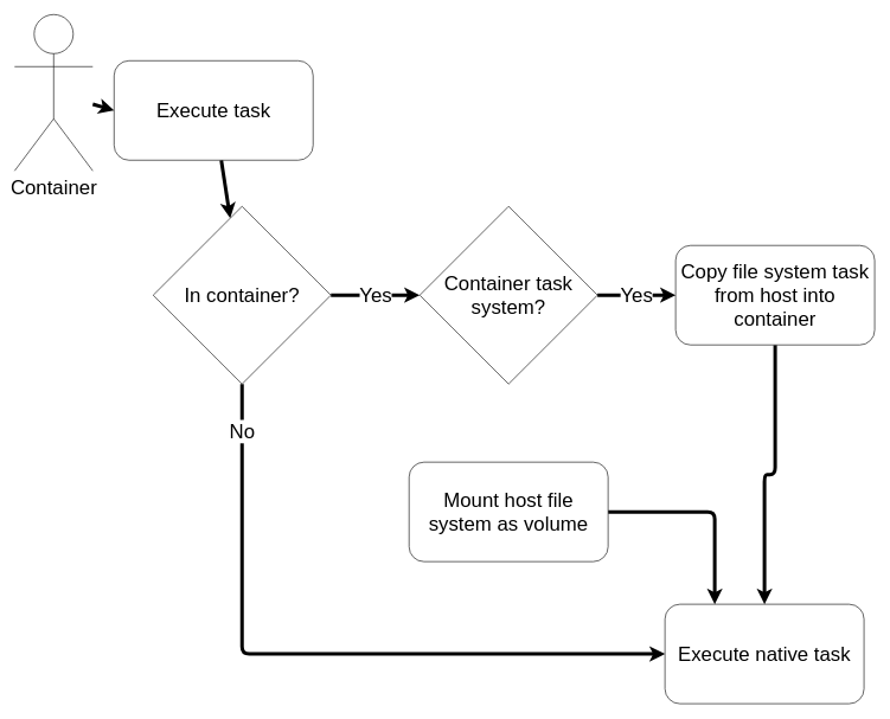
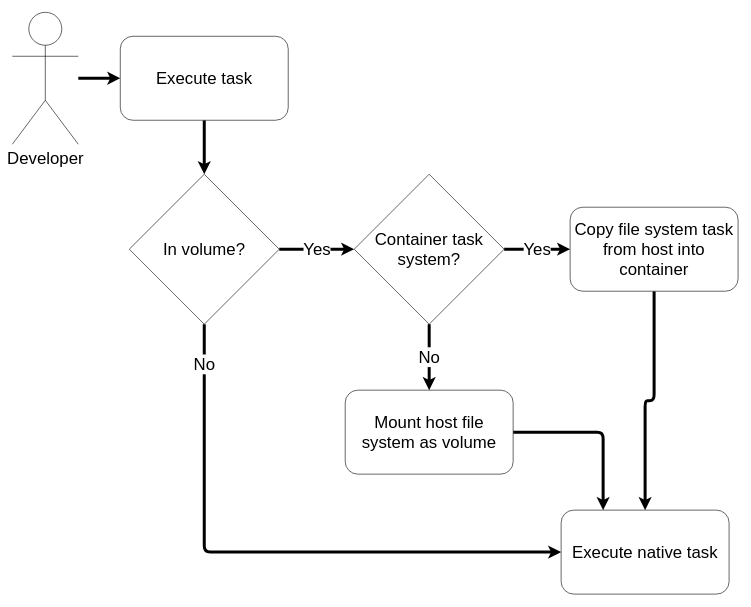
- <mxCell id="3" value="Execute task" style="rounded=1;whiteSpace=wrap;html=1;fontSize=28;" parent="1" vertex="1"><mxGeometry x="160" y="85" width="280" height="140" as="geometry" /></mxCell>
+ <mxCell id="3" value="Execute task" style="rounded=1;whiteSpace=wrap;html=1;fontSize=28;" parent="1" vertex="1"><mxGeometry x="200" y="60" width="280" height="140" as="geometry" /></mxCell>
- <mxCell id="5" value="Container" style="shape=umlActor;verticalLabelPosition=bottom;verticalAlign=top;html=1;outlineConnect=0;fontSize=28;" parent="1" vertex="1"><mxGeometry x="20" y="20" width="110" height="220" as="geometry" /></mxCell>
+ <mxCell id="5" value="Developer" style="shape=umlActor;verticalLabelPosition=bottom;verticalAlign=top;html=1;outlineConnect=0;fontSize=28;" parent="1" vertex="1"><mxGeometry x="20" y="20" width="110" height="220" as="geometry" /></mxCell>
- <mxCell id="8" value="In container?" style="rhombus;whiteSpace=wrap;html=1;fontSize=28;" parent="1" vertex="1"><mxGeometry x="215" y="290" width="250" height="250" as="geometry" /></mxCell>
+ <mxCell id="8" value="In volume?" style="rhombus;whiteSpace=wrap;html=1;fontSize=28;" parent="1" vertex="1"><mxGeometry x="215" y="290" width="250" height="250" as="geometry" /></mxCell>
+ <mxCell id="9" value="No" style="edgeStyle=orthogonalEdgeStyle;html=1;fontSize=28;strokeWidth=5;" parent="1" source="11" target="14" edge="1"><mxGeometry relative="1" as="geometry" /></mxCell>
